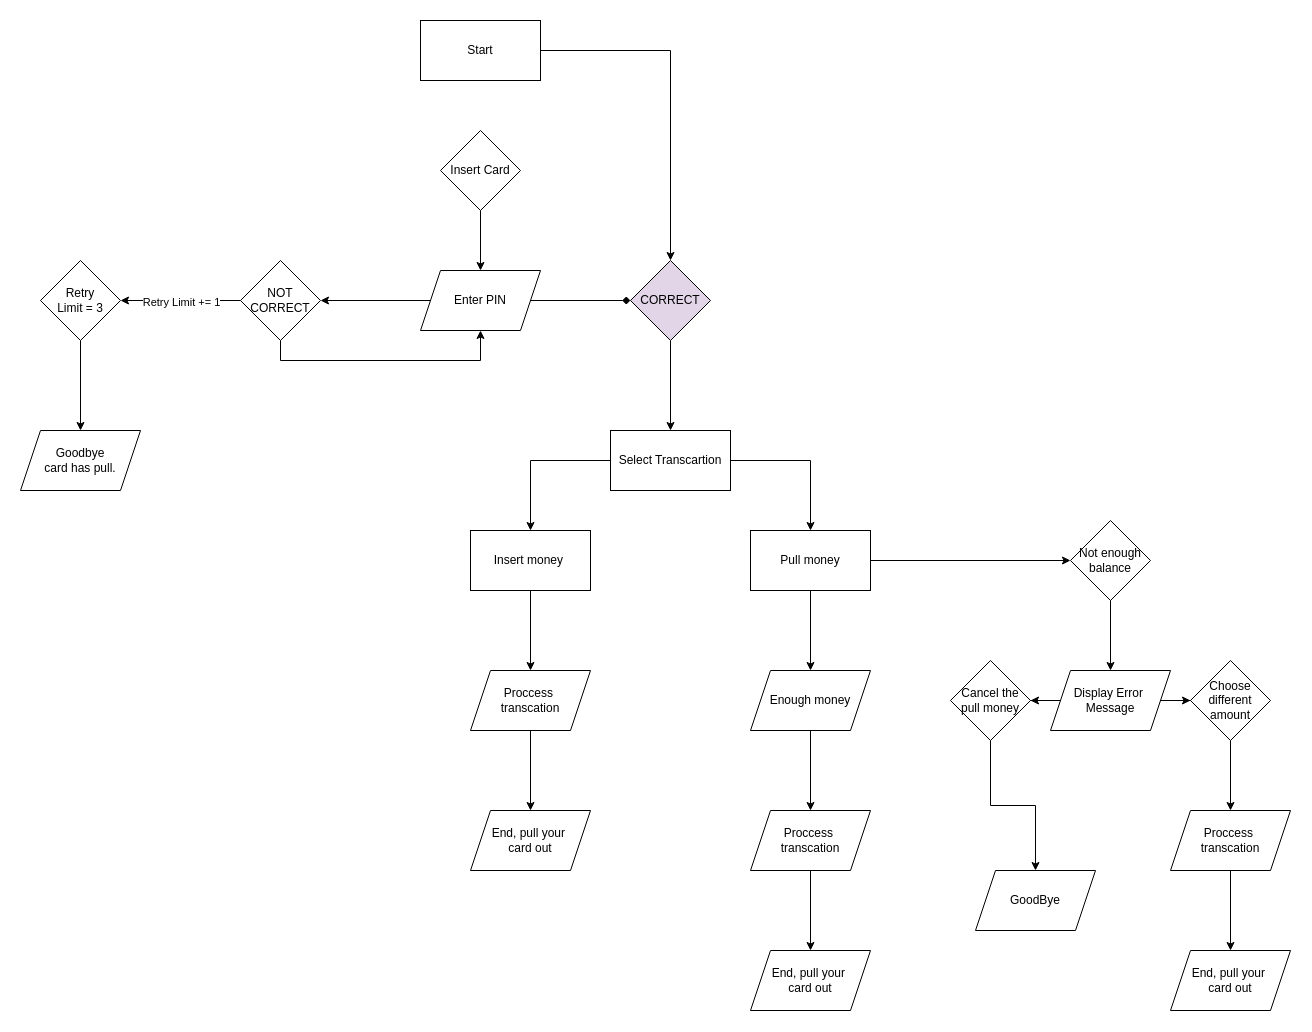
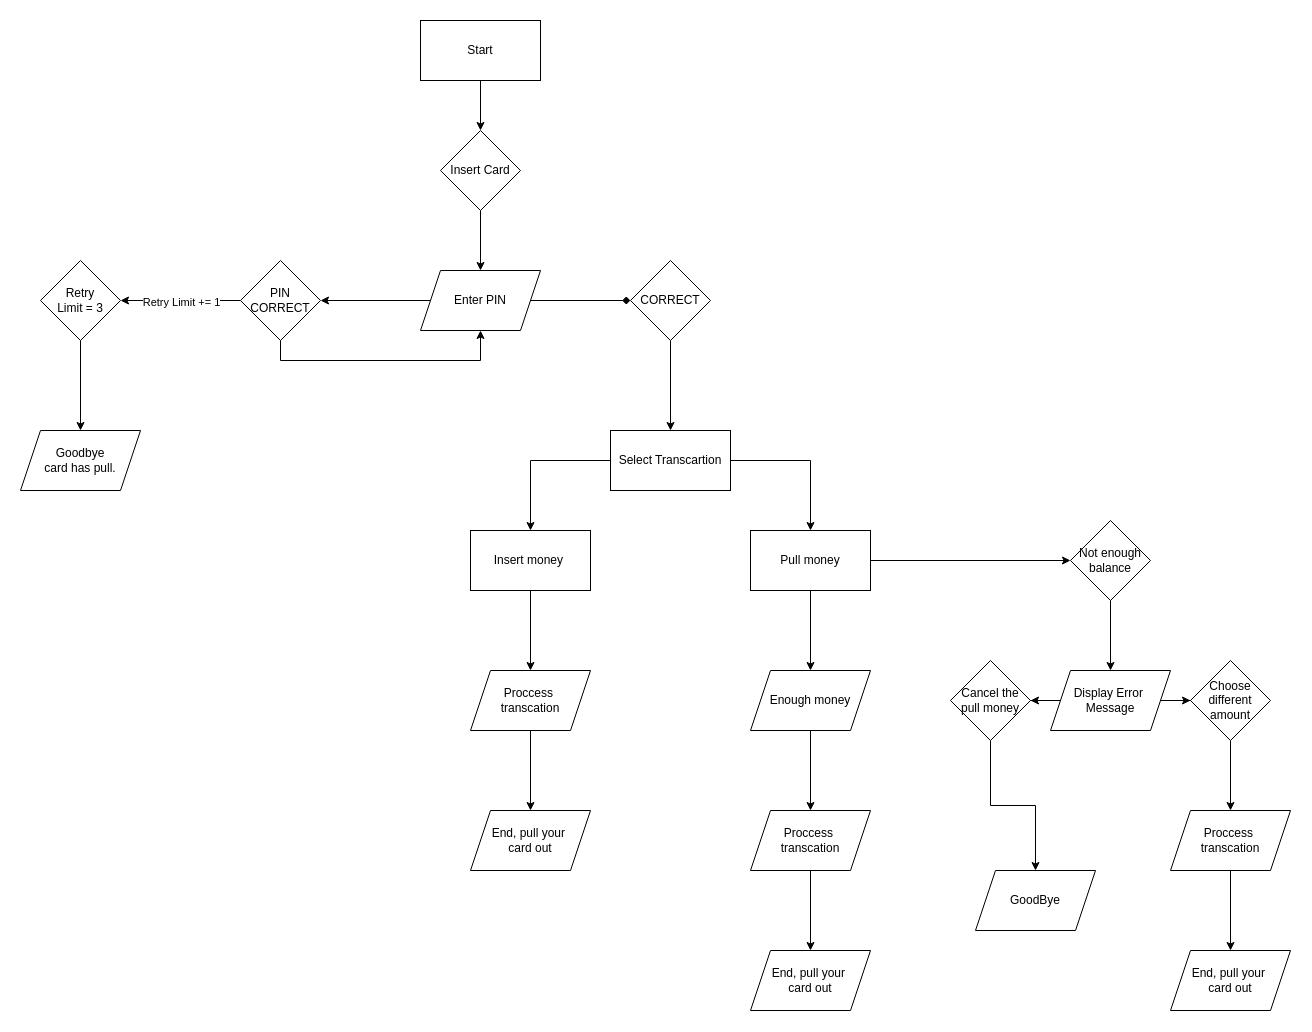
- <mxCell id="2" value="" style="edgeStyle=orthogonalEdgeStyle;rounded=0;orthogonalLoop=1;jettySize=auto;html=1;" edge="1" parent="1" source="3" target="10"><mxGeometry relative="1" as="geometry" /></mxCell>
+ <mxCell id="2" value="" style="edgeStyle=orthogonalEdgeStyle;rounded=0;orthogonalLoop=1;jettySize=auto;html=1;" edge="1" parent="1" source="3" target="5"><mxGeometry relative="1" as="geometry" /></mxCell>
- <mxCell id="15" value="NOT CORRECT" style="rhombus;whiteSpace=wrap;html=1;" vertex="1" parent="1"><mxGeometry x="240" y="260" width="80" height="80" as="geometry" /></mxCell>
+ <mxCell id="15" value="PIN CORRECT" style="rhombus;whiteSpace=wrap;html=1;" vertex="1" parent="1"><mxGeometry x="240" y="260" width="80" height="80" as="geometry" /></mxCell>
- <mxCell id="10" value="CORRECT" style="rhombus;whiteSpace=wrap;html=1;fillColor=#e1d5e7;" vertex="1" parent="1"><mxGeometry x="630" y="260" width="80" height="80" as="geometry" /></mxCell>
+ <mxCell id="10" value="CORRECT" style="rhombus;whiteSpace=wrap;html=1;" vertex="1" parent="1"><mxGeometry x="630" y="260" width="80" height="80" as="geometry" /></mxCell>
